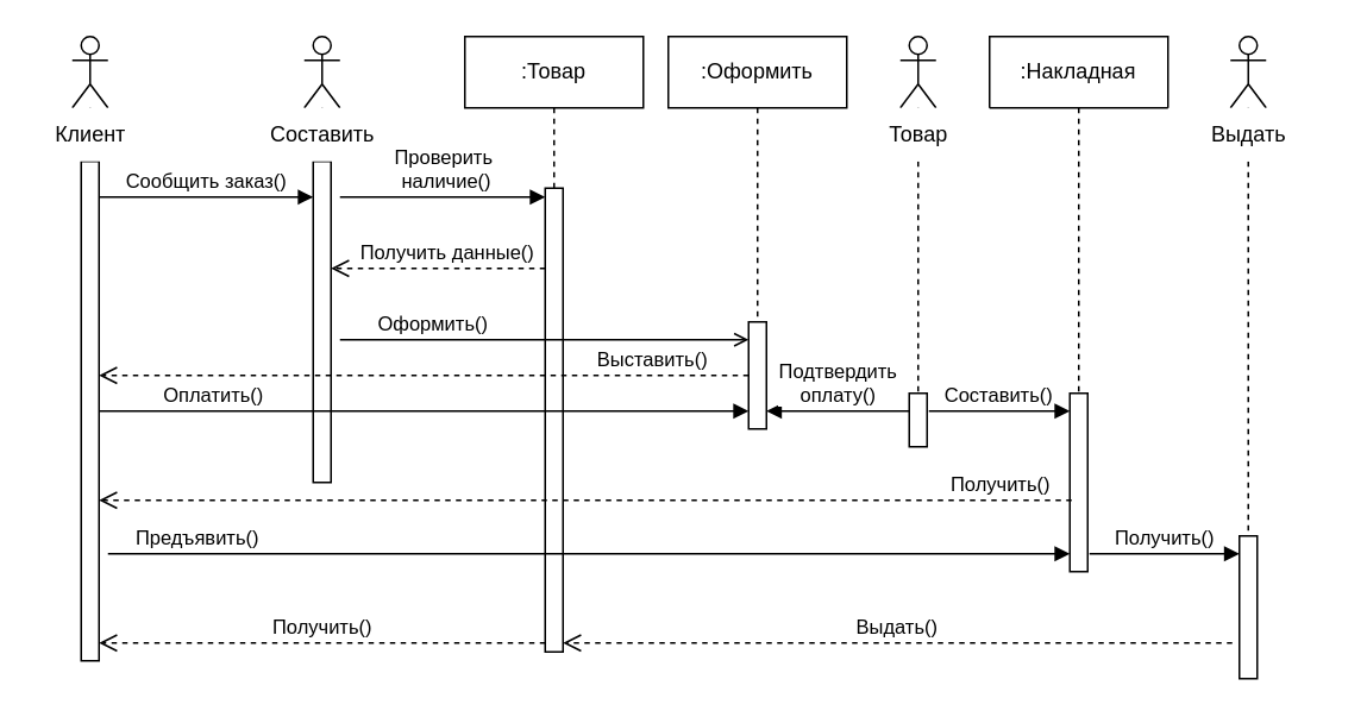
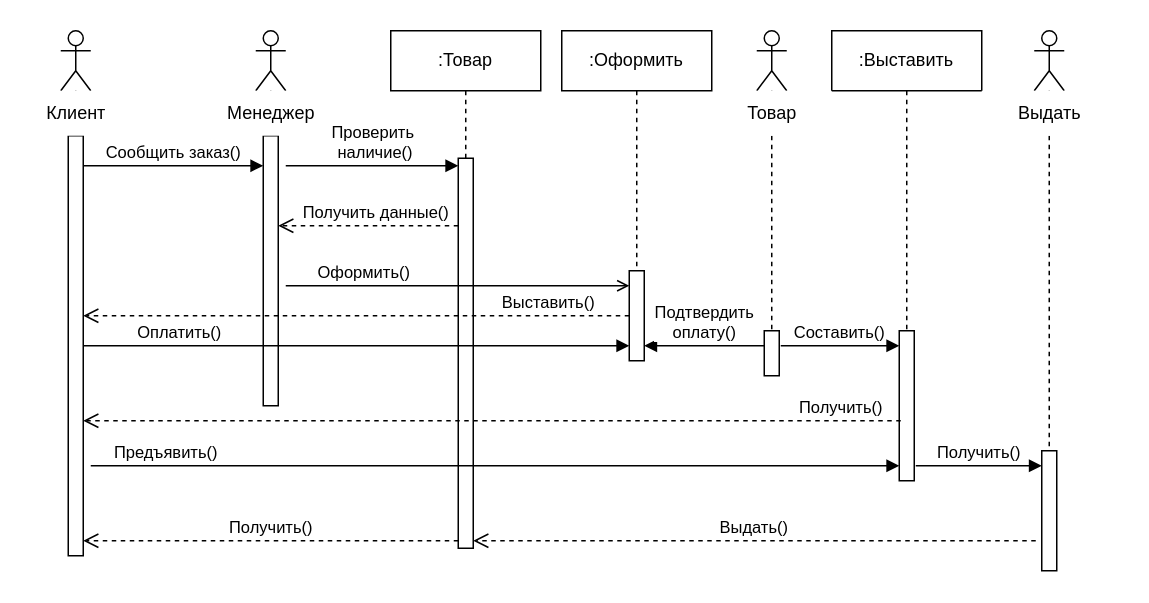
- <mxCell id="10" value=":Накладная" style="shape=umlLifeline;perimeter=lifelinePerimeter;whiteSpace=wrap;html=1;container=1;dropTarget=0;collapsible=0;recursiveResize=0;outlineConnect=0;portConstraint=eastwest;newEdgeStyle={&quot;curved&quot;:0,&quot;rounded&quot;:0};" vertex="1" parent="1"><mxGeometry x="554" y="20" width="100" height="300" as="geometry" /></mxCell>
+ <mxCell id="10" value=":Выставить" style="shape=umlLifeline;perimeter=lifelinePerimeter;whiteSpace=wrap;html=1;container=1;dropTarget=0;collapsible=0;recursiveResize=0;outlineConnect=0;portConstraint=eastwest;newEdgeStyle={&quot;curved&quot;:0,&quot;rounded&quot;:0};" vertex="1" parent="1"><mxGeometry x="554" y="20" width="100" height="300" as="geometry" /></mxCell>
- <mxCell id="12" value="Составить" style="text;html=1;align=center;verticalAlign=middle;resizable=0;points=[];autosize=1;strokeColor=none;fillColor=default;" vertex="1" parent="1"><mxGeometry x="140" y="60" width="80" height="30" as="geometry" /></mxCell>
+ <mxCell id="12" value="Менеджер" style="text;html=1;align=center;verticalAlign=middle;resizable=0;points=[];autosize=1;strokeColor=none;fillColor=default;" vertex="1" parent="1"><mxGeometry x="140" y="60" width="80" height="30" as="geometry" /></mxCell>
